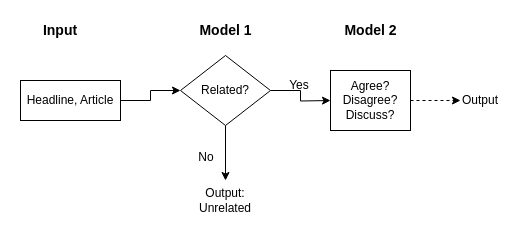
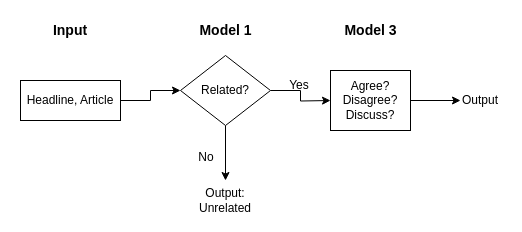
- <mxCell id="12" value="&lt;b&gt;&lt;font style=&quot;font-size: 14px&quot;&gt;Input&lt;/font&gt;&lt;/b&gt;" style="text;html=1;strokeColor=none;fillColor=none;align=center;verticalAlign=middle;whiteSpace=wrap;rounded=0;" parent="1" vertex="1"><mxGeometry x="40" y="20" width="40" height="20" as="geometry" /></mxCell>
+ <mxCell id="12" value="&lt;b&gt;&lt;font style=&quot;font-size: 14px&quot;&gt;Input&lt;/font&gt;&lt;/b&gt;" style="text;html=1;strokeColor=none;fillColor=none;align=center;verticalAlign=middle;whiteSpace=wrap;rounded=0;" parent="1" vertex="1"><mxGeometry x="50" y="20" width="40" height="20" as="geometry" /></mxCell>
- <mxCell id="14" value="&lt;b&gt;&lt;font style=&quot;font-size: 14px&quot;&gt;Model 2&lt;/font&gt;&lt;/b&gt;" style="text;html=1;strokeColor=none;fillColor=none;align=center;verticalAlign=middle;whiteSpace=wrap;rounded=0;" parent="1" vertex="1"><mxGeometry x="337.5" y="20" width="65" height="20" as="geometry" /></mxCell>
+ <mxCell id="14" value="&lt;b&gt;&lt;font style=&quot;font-size: 14px&quot;&gt;Model 3&lt;/font&gt;&lt;/b&gt;" style="text;html=1;strokeColor=none;fillColor=none;align=center;verticalAlign=middle;whiteSpace=wrap;rounded=0;" parent="1" vertex="1"><mxGeometry x="337.5" y="20" width="65" height="20" as="geometry" /></mxCell>
- <mxCell id="10" value="" style="edgeStyle=orthogonalEdgeStyle;rounded=0;orthogonalLoop=1;jettySize=auto;html=1;dashed=1;" parent="1" source="11" target="15" edge="1"><mxGeometry relative="1" as="geometry" /></mxCell>
+ <mxCell id="10" value="" style="edgeStyle=orthogonalEdgeStyle;rounded=0;orthogonalLoop=1;jettySize=auto;html=1;" parent="1" source="11" target="15" edge="1"><mxGeometry relative="1" as="geometry" /></mxCell>
